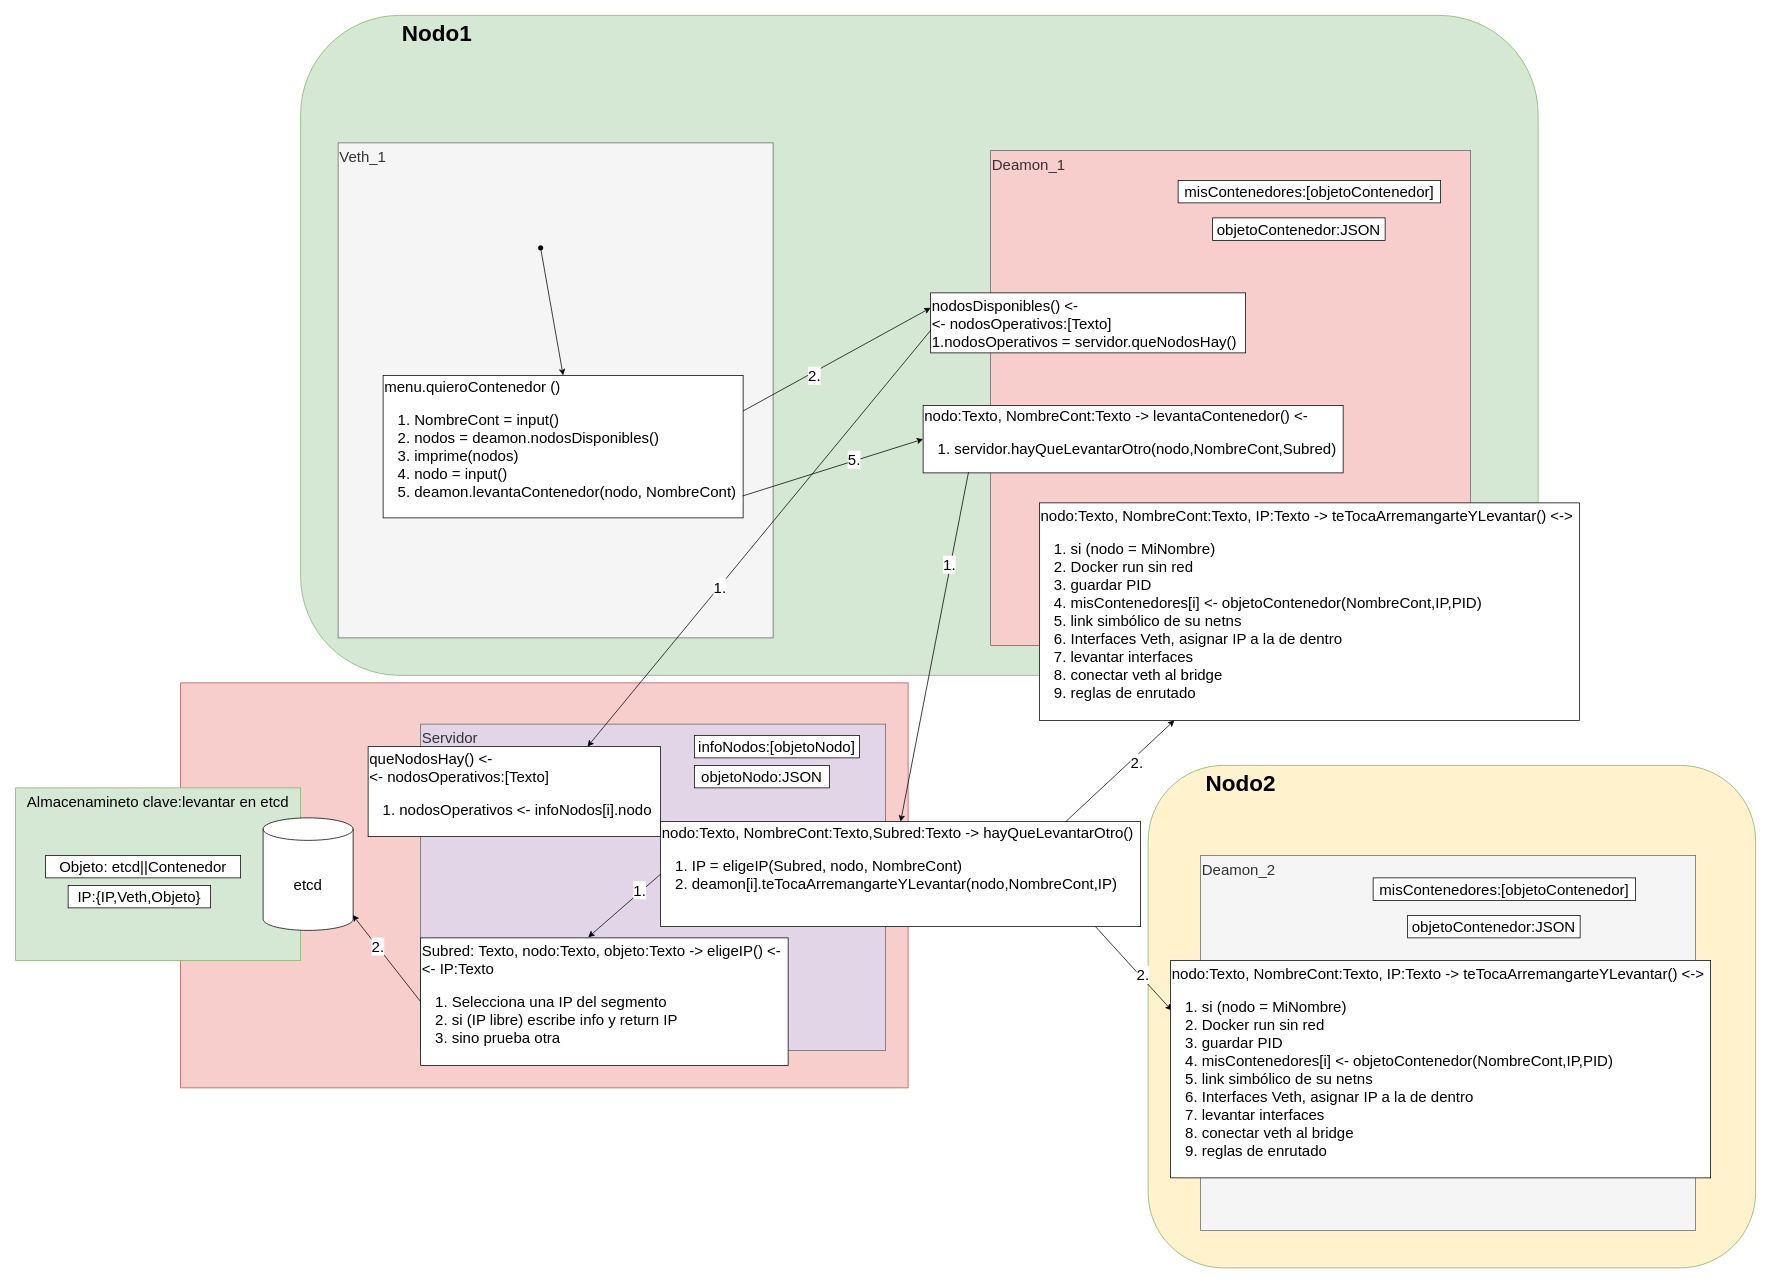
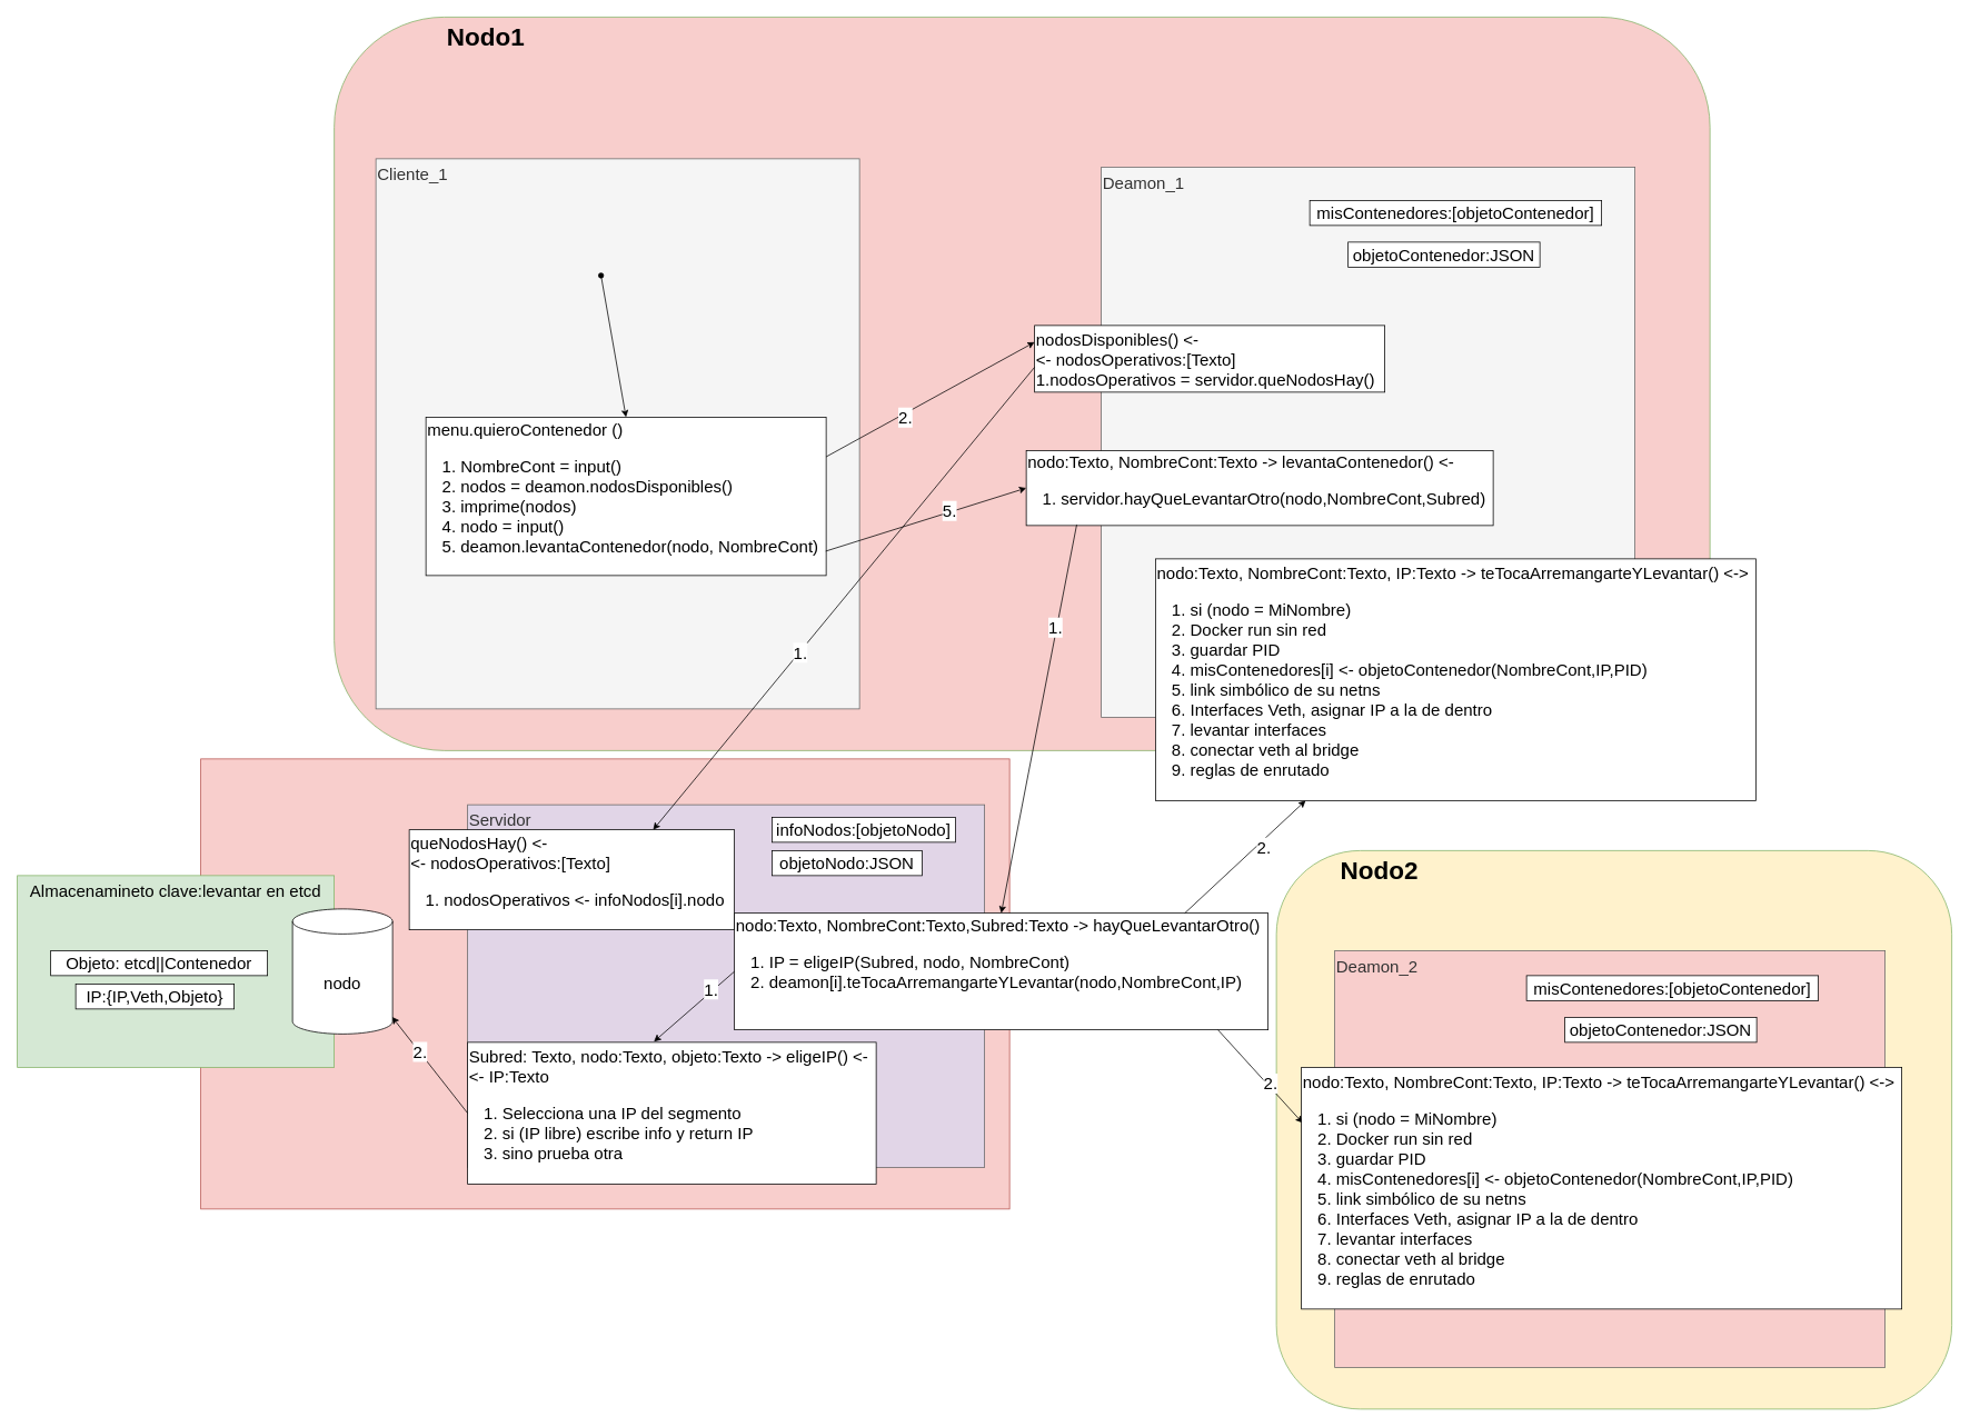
- <mxCell id="5" value="Veth_1" style="rounded=0;whiteSpace=wrap;html=1;fillColor=#f5f5f5;fontColor=#333333;strokeColor=#666666;fontSize=20;align=left;horizontal=1;verticalAlign=top;" parent="1" vertex="1"><mxGeometry x="450" y="190" width="580" height="660" as="geometry" /></mxCell>
+ <mxCell id="5" value="Cliente_1" style="rounded=0;whiteSpace=wrap;html=1;fillColor=#f5f5f5;fontColor=#333333;strokeColor=#666666;fontSize=20;align=left;horizontal=1;verticalAlign=top;" parent="1" vertex="1"><mxGeometry x="450" y="190" width="580" height="660" as="geometry" /></mxCell>
- <mxCell id="3" value="&amp;nbsp;&amp;nbsp;&amp;nbsp;&amp;nbsp;&amp;nbsp;&amp;nbsp;&amp;nbsp;&amp;nbsp;&amp;nbsp;&amp;nbsp;&amp;nbsp;&amp;nbsp;&amp;nbsp;&amp;nbsp;&amp;nbsp; Nodo1" style="rounded=1;whiteSpace=wrap;html=1;fillColor=#d5e8d4;strokeColor=#82b366;fontSize=30;fontStyle=1;verticalAlign=top;align=left;" vertex="1" parent="1"><mxGeometry x="400" y="20" width="1650" height="880" as="geometry" /></mxCell>
+ <mxCell id="3" value="&amp;nbsp;&amp;nbsp;&amp;nbsp;&amp;nbsp;&amp;nbsp;&amp;nbsp;&amp;nbsp;&amp;nbsp;&amp;nbsp;&amp;nbsp;&amp;nbsp;&amp;nbsp;&amp;nbsp;&amp;nbsp;&amp;nbsp; Nodo1" style="rounded=1;whiteSpace=wrap;html=1;fillColor=#f8cecc;strokeColor=#82b366;fontSize=30;fontStyle=1;verticalAlign=top;align=left;" vertex="1" parent="1"><mxGeometry x="400" y="20" width="1650" height="880" as="geometry" /></mxCell>
- <mxCell id="6" value="Deamon_1" style="rounded=0;whiteSpace=wrap;html=1;fillColor=#f8cecc;fontColor=#333333;strokeColor=#666666;fontSize=20;align=left;horizontal=1;verticalAlign=top;" parent="1" vertex="1"><mxGeometry x="1320" y="200" width="640" height="660" as="geometry" /></mxCell>
+ <mxCell id="6" value="Deamon_1" style="rounded=0;whiteSpace=wrap;html=1;fillColor=#f5f5f5;fontColor=#333333;strokeColor=#666666;fontSize=20;align=left;horizontal=1;verticalAlign=top;" parent="1" vertex="1"><mxGeometry x="1320" y="200" width="640" height="660" as="geometry" /></mxCell>
- <mxCell id="7" value="Deamon_2" style="rounded=0;whiteSpace=wrap;html=1;fillColor=#f5f5f5;fontColor=#333333;strokeColor=#666666;fontSize=20;align=left;horizontal=1;verticalAlign=top;" parent="1" vertex="1"><mxGeometry x="1600" y="1140" width="660" height="500" as="geometry" /></mxCell>
+ <mxCell id="7" value="Deamon_2" style="rounded=0;whiteSpace=wrap;html=1;fillColor=#f8cecc;fontColor=#333333;strokeColor=#666666;fontSize=20;align=left;horizontal=1;verticalAlign=top;" parent="1" vertex="1"><mxGeometry x="1600" y="1140" width="660" height="500" as="geometry" /></mxCell>
- <mxCell id="34" value="etcd" style="shape=cylinder3;whiteSpace=wrap;html=1;boundedLbl=1;backgroundOutline=1;size=15;fontSize=20;" parent="1" vertex="1"><mxGeometry x="350" y="1090" width="120" height="150" as="geometry" /></mxCell>
+ <mxCell id="34" value="nodo" style="shape=cylinder3;whiteSpace=wrap;html=1;boundedLbl=1;backgroundOutline=1;size=15;fontSize=20;" parent="1" vertex="1"><mxGeometry x="350" y="1090" width="120" height="150" as="geometry" /></mxCell>
